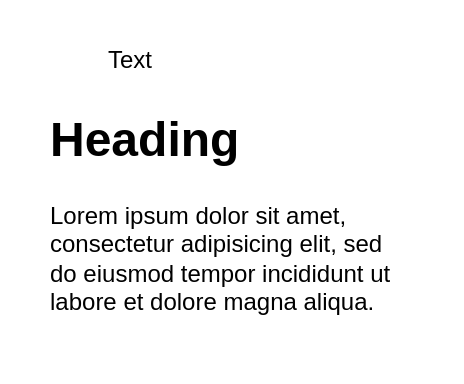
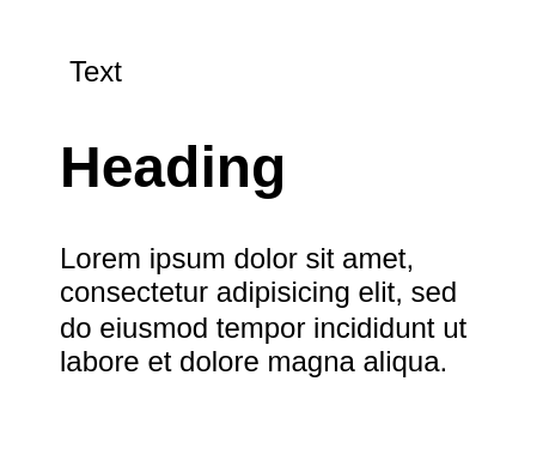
- <mxCell id="2" value="Text" style="text;html=1;strokeColor=none;fillColor=none;align=center;verticalAlign=middle;whiteSpace=wrap;rounded=0;" vertex="1" parent="1"><mxGeometry x="45" y="20" width="40" height="20" as="geometry" /></mxCell>
+ <mxCell id="2" value="Text" style="text;html=1;strokeColor=none;fillColor=none;align=center;verticalAlign=middle;whiteSpace=wrap;rounded=0;" vertex="1" parent="1"><mxGeometry x="20" y="20" width="40" height="20" as="geometry" /></mxCell>
